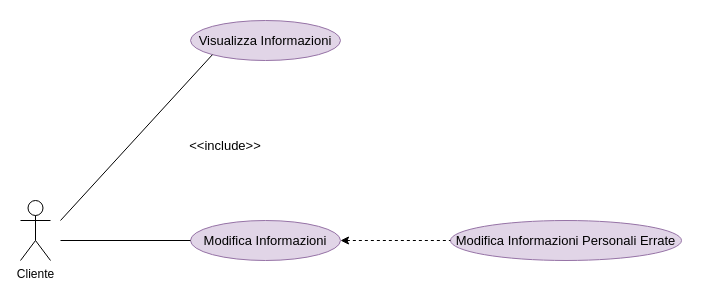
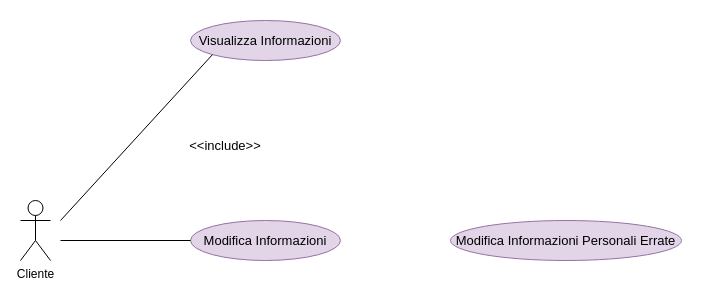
- <mxCell id="8" value="" style="endArrow=none;dashed=1;html=1;rounded=0;fontSize=9;jumpStyle=none;startArrow=classic;startFill=1;entryX=0;entryY=0.5;entryDx=0;entryDy=0;exitX=1;exitY=0.5;exitDx=0;exitDy=0;" parent="1" source="3" target="7" edge="1"><mxGeometry width="50" height="50" relative="1" as="geometry"><mxPoint x="260" y="360" as="sourcePoint" /><mxPoint x="310" y="310" as="targetPoint" /></mxGeometry></mxCell>
